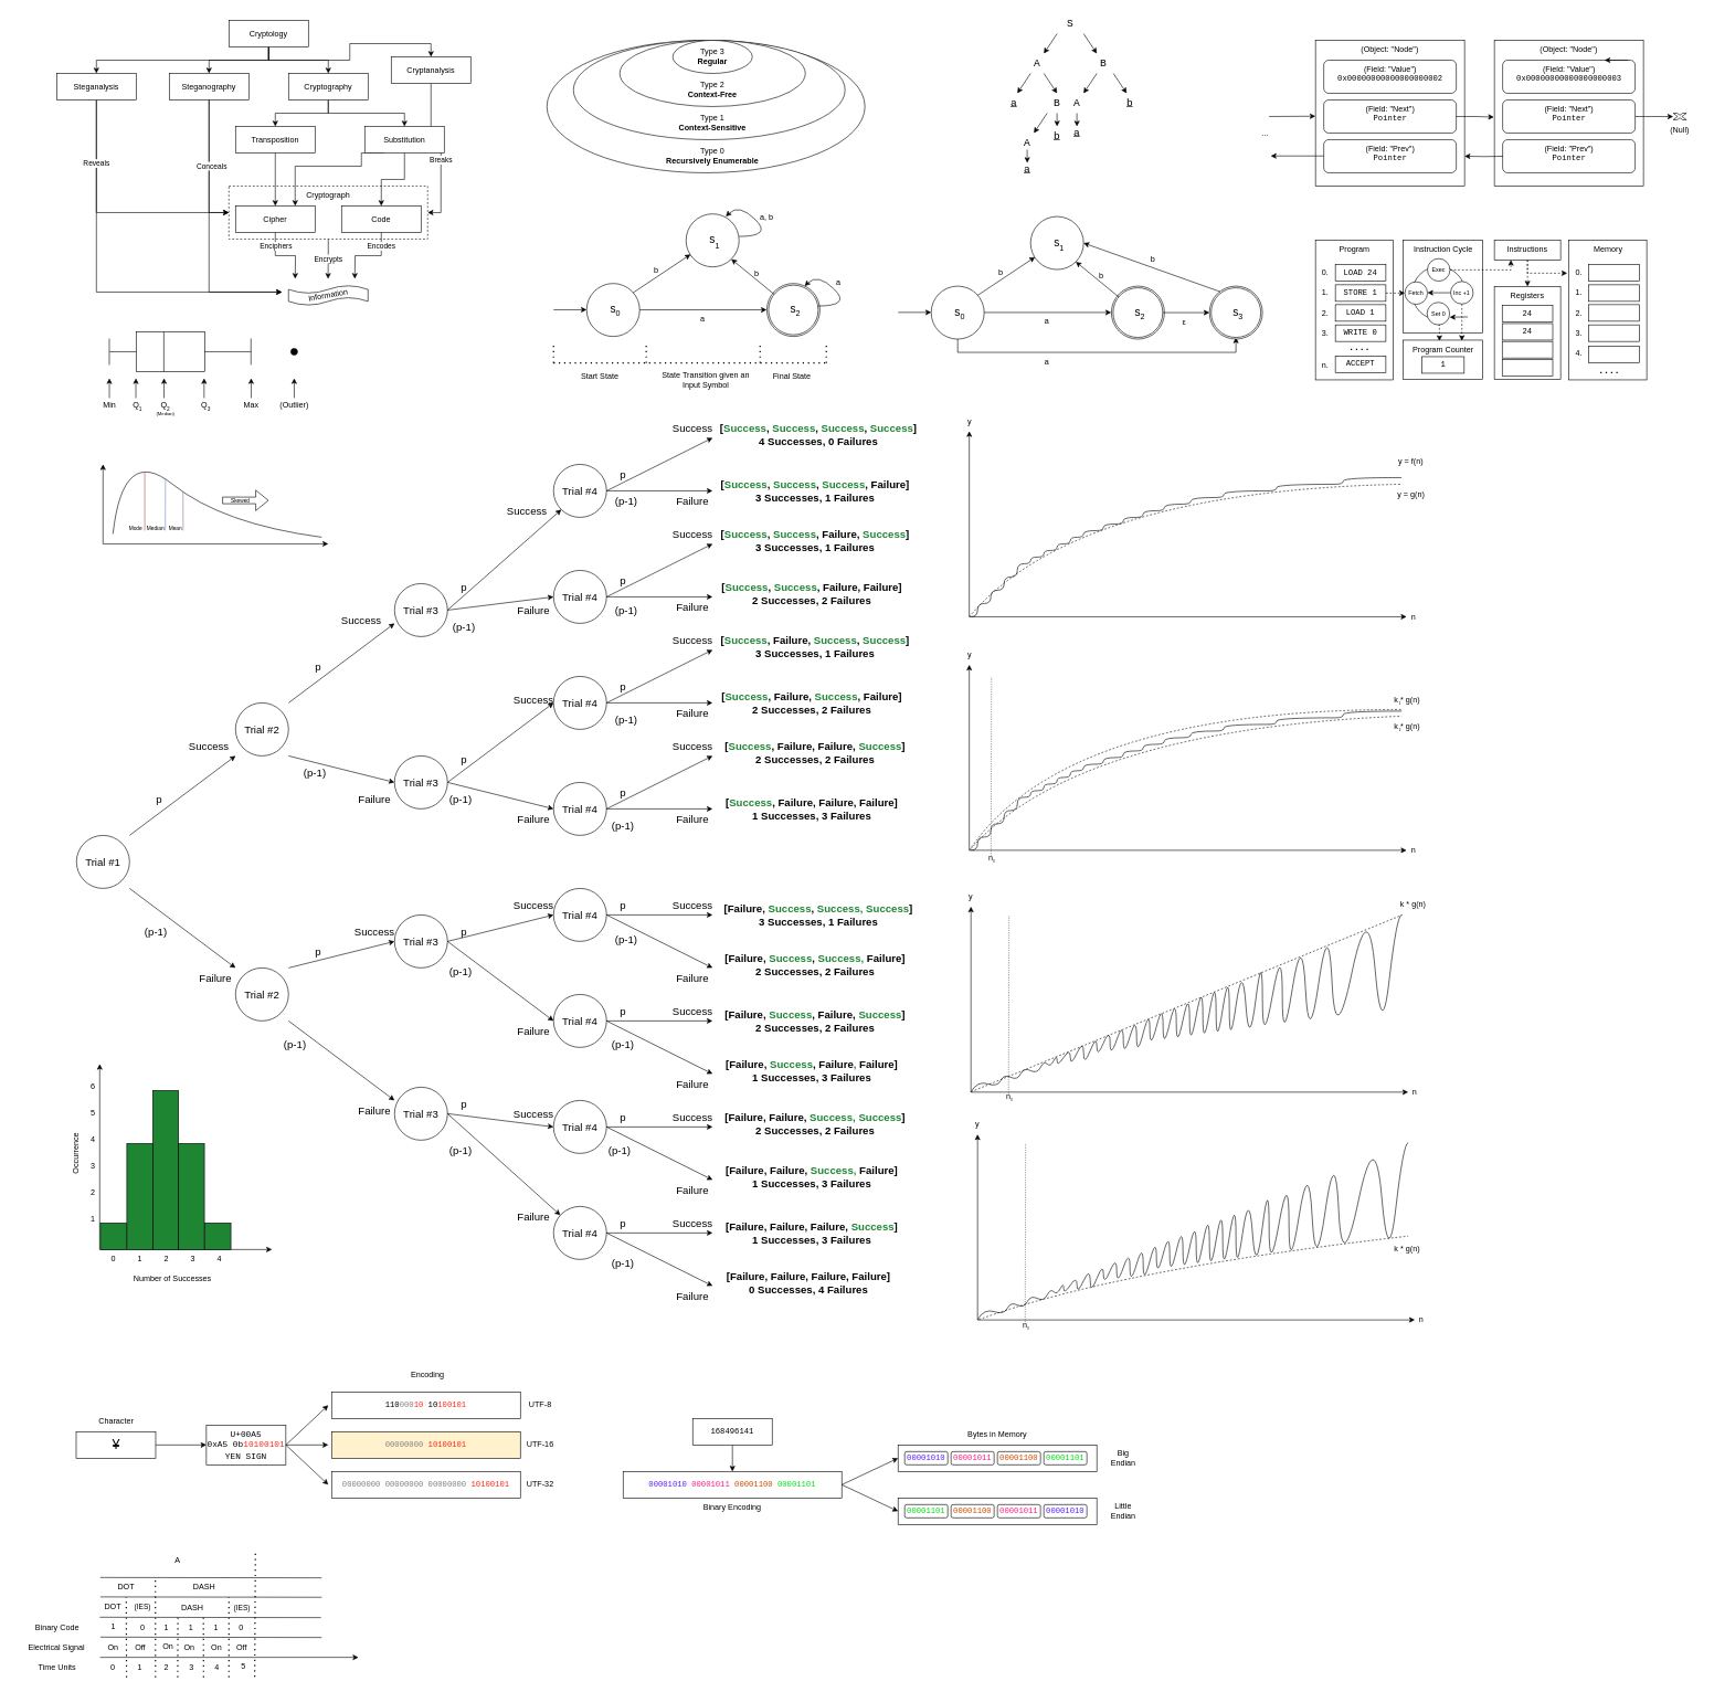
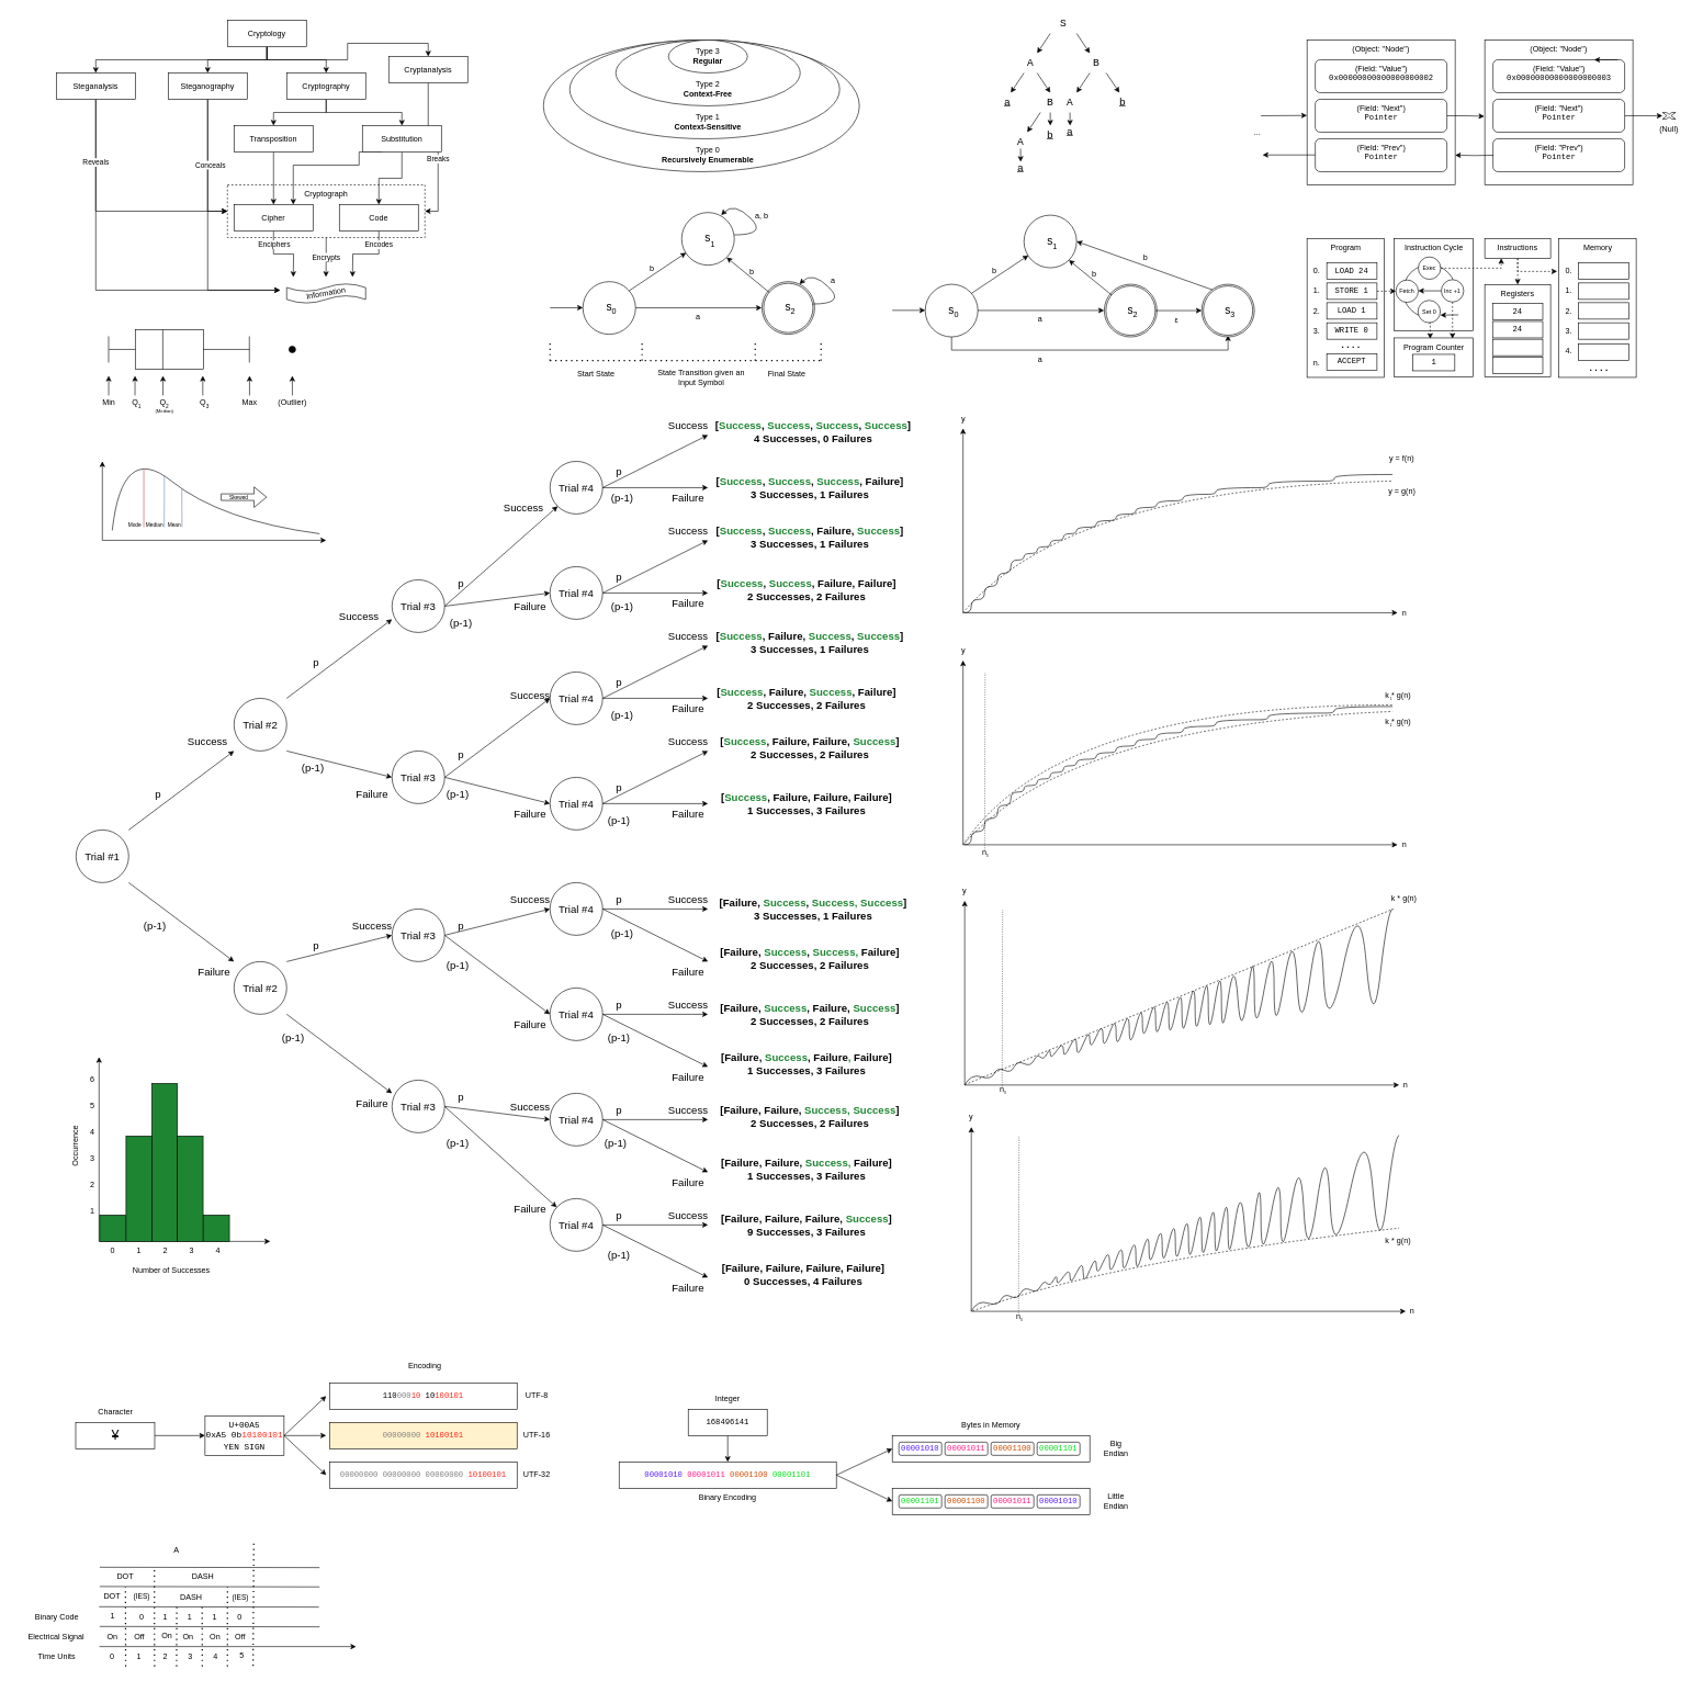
- <mxCell id="144" value="[Failure, Failure, Failure,&amp;nbsp;&lt;span style=&quot;color: rgb(30, 133, 51); font-size: 16px;&quot;&gt;Success&lt;/span&gt;]&lt;br style=&quot;font-size: 16px;&quot;&gt;1 Successes, 3 Failures" style="text;html=1;align=center;verticalAlign=middle;whiteSpace=wrap;rounded=0;fontSize=16;fontStyle=1" parent="1" vertex="1"><mxGeometry x="1075" y="1845" width="300" height="30" as="geometry" /></mxCell>
+ <mxCell id="144" value="[Failure, Failure, Failure,&amp;nbsp;&lt;span style=&quot;color: rgb(30, 133, 51); font-size: 16px;&quot;&gt;Success&lt;/span&gt;]&lt;br style=&quot;font-size: 16px;&quot;&gt;9 Successes, 3 Failures" style="text;html=1;align=center;verticalAlign=middle;whiteSpace=wrap;rounded=0;fontSize=16;fontStyle=1" parent="1" vertex="1"><mxGeometry x="1075" y="1845" width="300" height="30" as="geometry" /></mxCell>
+ <mxCell id="273" value="Integer" style="text;html=1;align=center;verticalAlign=middle;whiteSpace=wrap;rounded=0;" vertex="1" parent="1"><mxGeometry x="1075" y="2110" width="60" height="30" as="geometry" /></mxCell>
